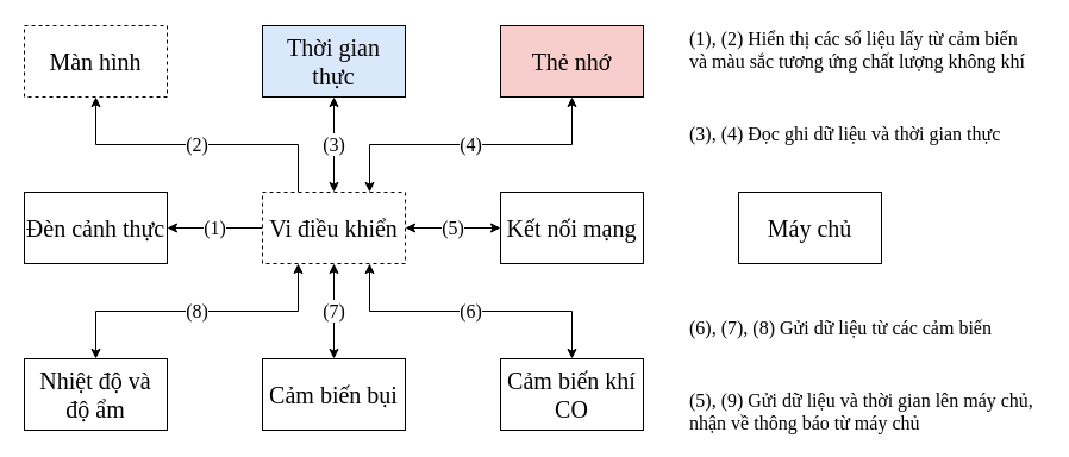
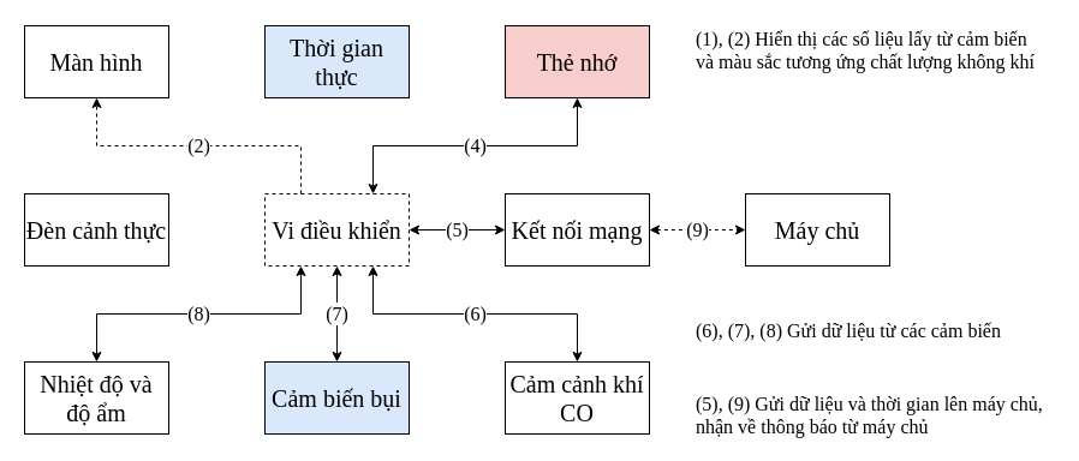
- <mxCell id="2" value="Màn hình" style="rounded=0;whiteSpace=wrap;html=1;fontSize=20;fontFamily=Times New Roman;dashed=1;" vertex="1" parent="1"><mxGeometry x="20" y="21" width="120" height="60" as="geometry" /></mxCell>
+ <mxCell id="2" value="Màn hình" style="rounded=0;whiteSpace=wrap;html=1;fontSize=20;fontFamily=Times New Roman;" vertex="1" parent="1"><mxGeometry x="20" y="21" width="120" height="60" as="geometry" /></mxCell>
- <mxCell id="22" value="(3), (4) Đọc ghi dữ liệu và thời gian thực" style="text;html=1;resizable=0;points=[];autosize=1;align=left;verticalAlign=top;spacingTop=-4;fontSize=16;fontFamily=Times New Roman;" vertex="1" parent="1"><mxGeometry x="577" y="100" width="271" height="19" as="geometry" /></mxCell>
- <mxCell id="12" value="(2)" style="edgeStyle=orthogonalEdgeStyle;rounded=0;orthogonalLoop=1;jettySize=auto;html=1;exitX=0.25;exitY=0;exitDx=0;exitDy=0;entryX=0.5;entryY=1;entryDx=0;entryDy=0;fontSize=16;startArrow=none;startFill=0;fontFamily=Times New Roman;" edge="1" parent="1" source="14" target="2"><mxGeometry relative="1" as="geometry" /></mxCell>
+ <mxCell id="12" value="(2)" style="edgeStyle=orthogonalEdgeStyle;rounded=0;orthogonalLoop=1;jettySize=auto;html=1;exitX=0.25;exitY=0;exitDx=0;exitDy=0;entryX=0.5;entryY=1;entryDx=0;entryDy=0;fontSize=16;startArrow=none;startFill=0;fontFamily=Times New Roman;dashed=1;" edge="1" parent="1" source="14" target="2"><mxGeometry relative="1" as="geometry" /></mxCell>
- <mxCell id="11" value="(3)" style="edgeStyle=orthogonalEdgeStyle;rounded=0;orthogonalLoop=1;jettySize=auto;html=1;fontSize=16;startArrow=classic;startFill=1;fontFamily=Times New Roman;" edge="1" parent="1" source="14" target="5"><mxGeometry relative="1" as="geometry" /></mxCell>
- <mxCell id="10" value="(1)" style="edgeStyle=orthogonalEdgeStyle;rounded=0;orthogonalLoop=1;jettySize=auto;html=1;fontSize=16;startArrow=none;startFill=0;fontFamily=Times New Roman;" edge="1" parent="1" source="14" target="3"><mxGeometry relative="1" as="geometry" /></mxCell>
+ <mxCell id="17" value="(9)" style="edgeStyle=orthogonalEdgeStyle;rounded=0;orthogonalLoop=1;jettySize=auto;html=1;fontSize=16;startArrow=classic;startFill=1;dashed=1;fontFamily=Times New Roman;" edge="1" parent="1" source="18" target="19"><mxGeometry relative="1" as="geometry" /></mxCell>
- <mxCell id="15" value="Cảm biến bụi" style="rounded=0;whiteSpace=wrap;html=1;fontSize=20;fontFamily=Times New Roman;" vertex="1" parent="1"><mxGeometry x="220" y="301" width="120" height="60" as="geometry" /></mxCell>
+ <mxCell id="15" value="Cảm biến bụi" style="rounded=0;whiteSpace=wrap;html=1;fontSize=20;fontFamily=Times New Roman;fillColor=#dae8fc;" vertex="1" parent="1"><mxGeometry x="220" y="301" width="120" height="60" as="geometry" /></mxCell>
- <mxCell id="20" value="Cảm biến khí CO" style="rounded=0;whiteSpace=wrap;html=1;fontSize=20;fontFamily=Times New Roman;" vertex="1" parent="1"><mxGeometry x="420" y="301" width="120" height="60" as="geometry" /></mxCell>
+ <mxCell id="20" value="Cảm cảnh khí CO" style="rounded=0;whiteSpace=wrap;html=1;fontSize=20;fontFamily=Times New Roman;" vertex="1" parent="1"><mxGeometry x="420" y="301" width="120" height="60" as="geometry" /></mxCell>
